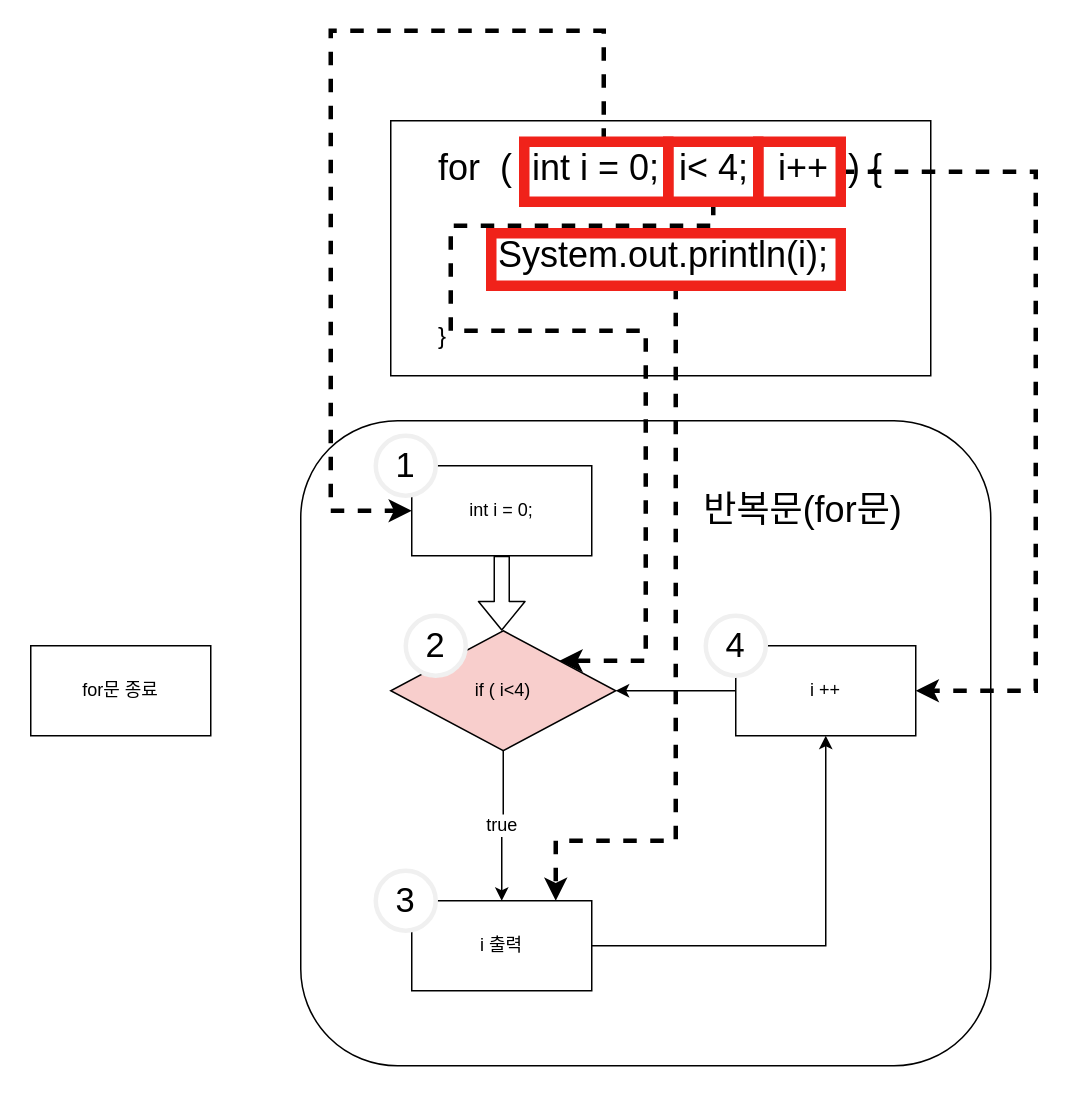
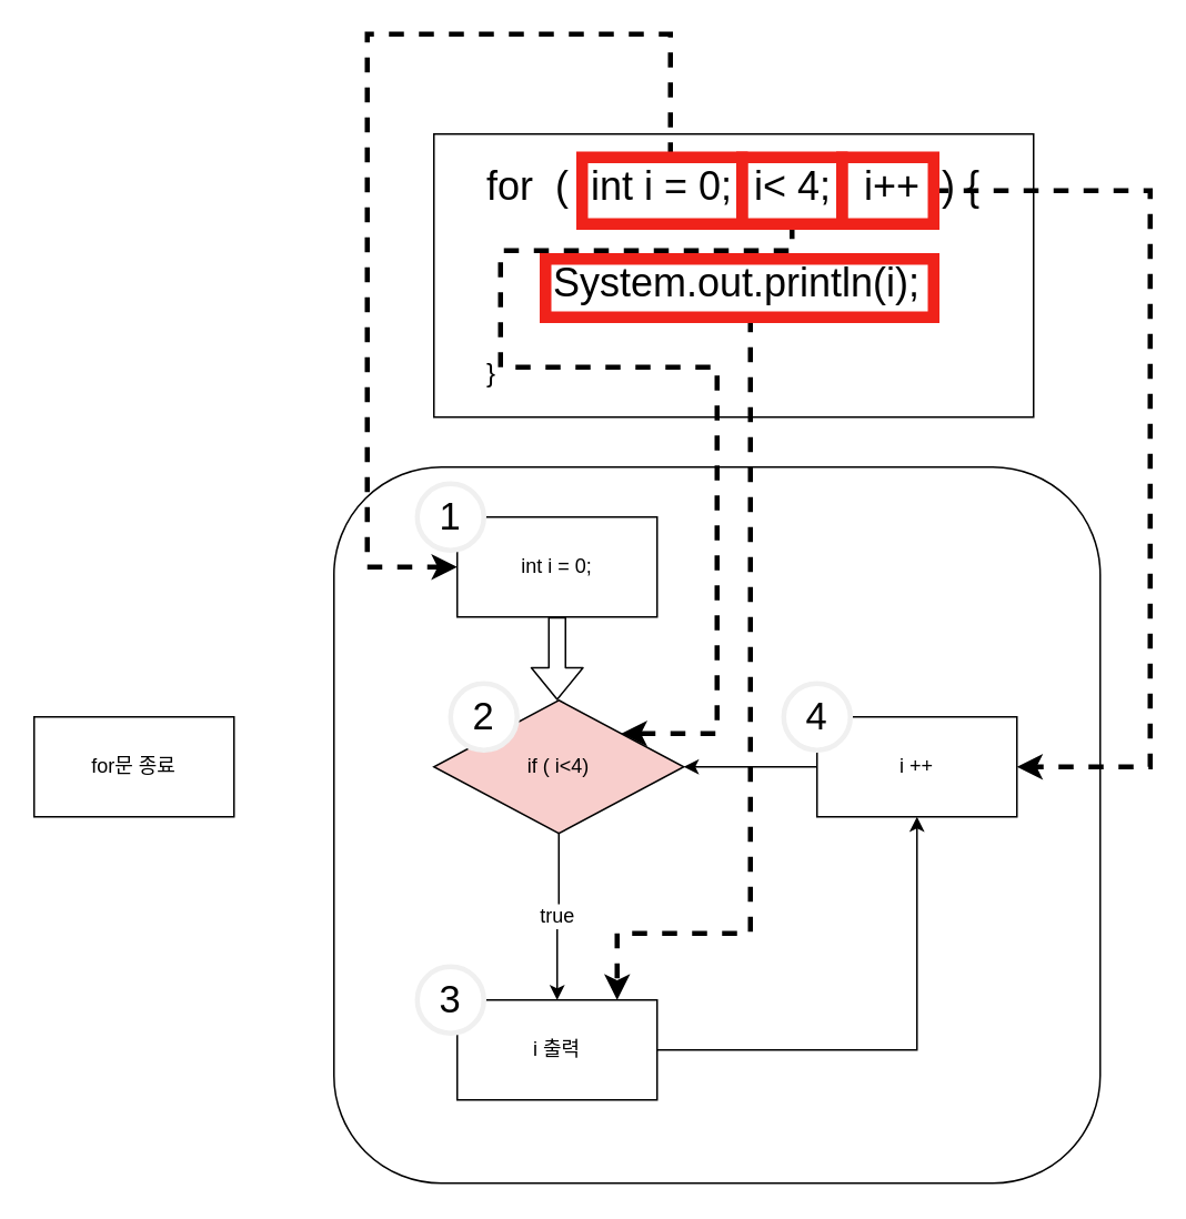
- <mxCell id="13" value="&lt;font style=&quot;font-size: 24px&quot;&gt;반복문(for문)&lt;/font&gt;" style="text;html=1;strokeColor=none;fillColor=none;align=center;verticalAlign=middle;whiteSpace=wrap;rounded=0;" parent="1" vertex="1"><mxGeometry x="450" y="310" width="170" height="60" as="geometry" /></mxCell>
